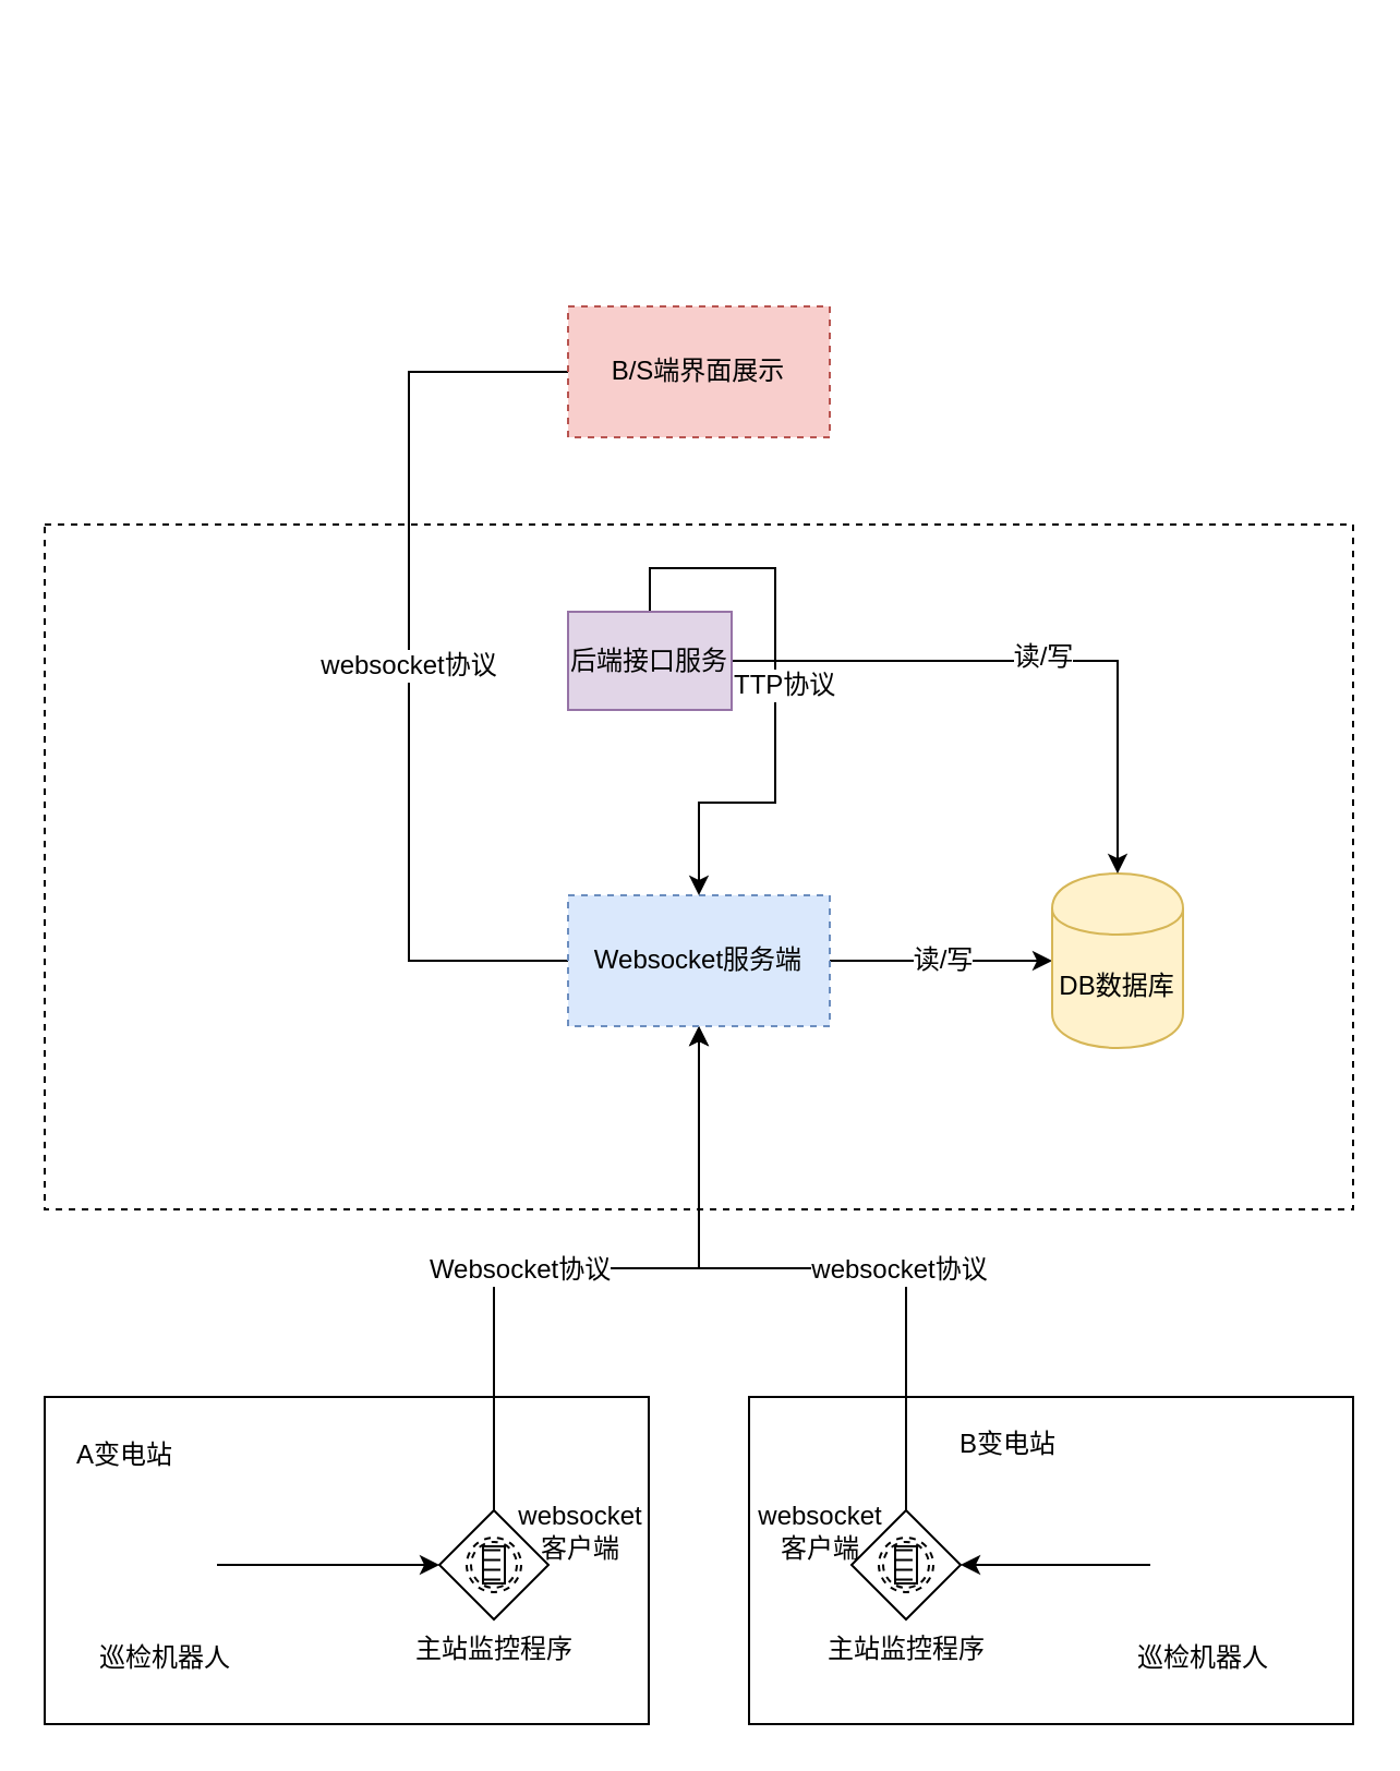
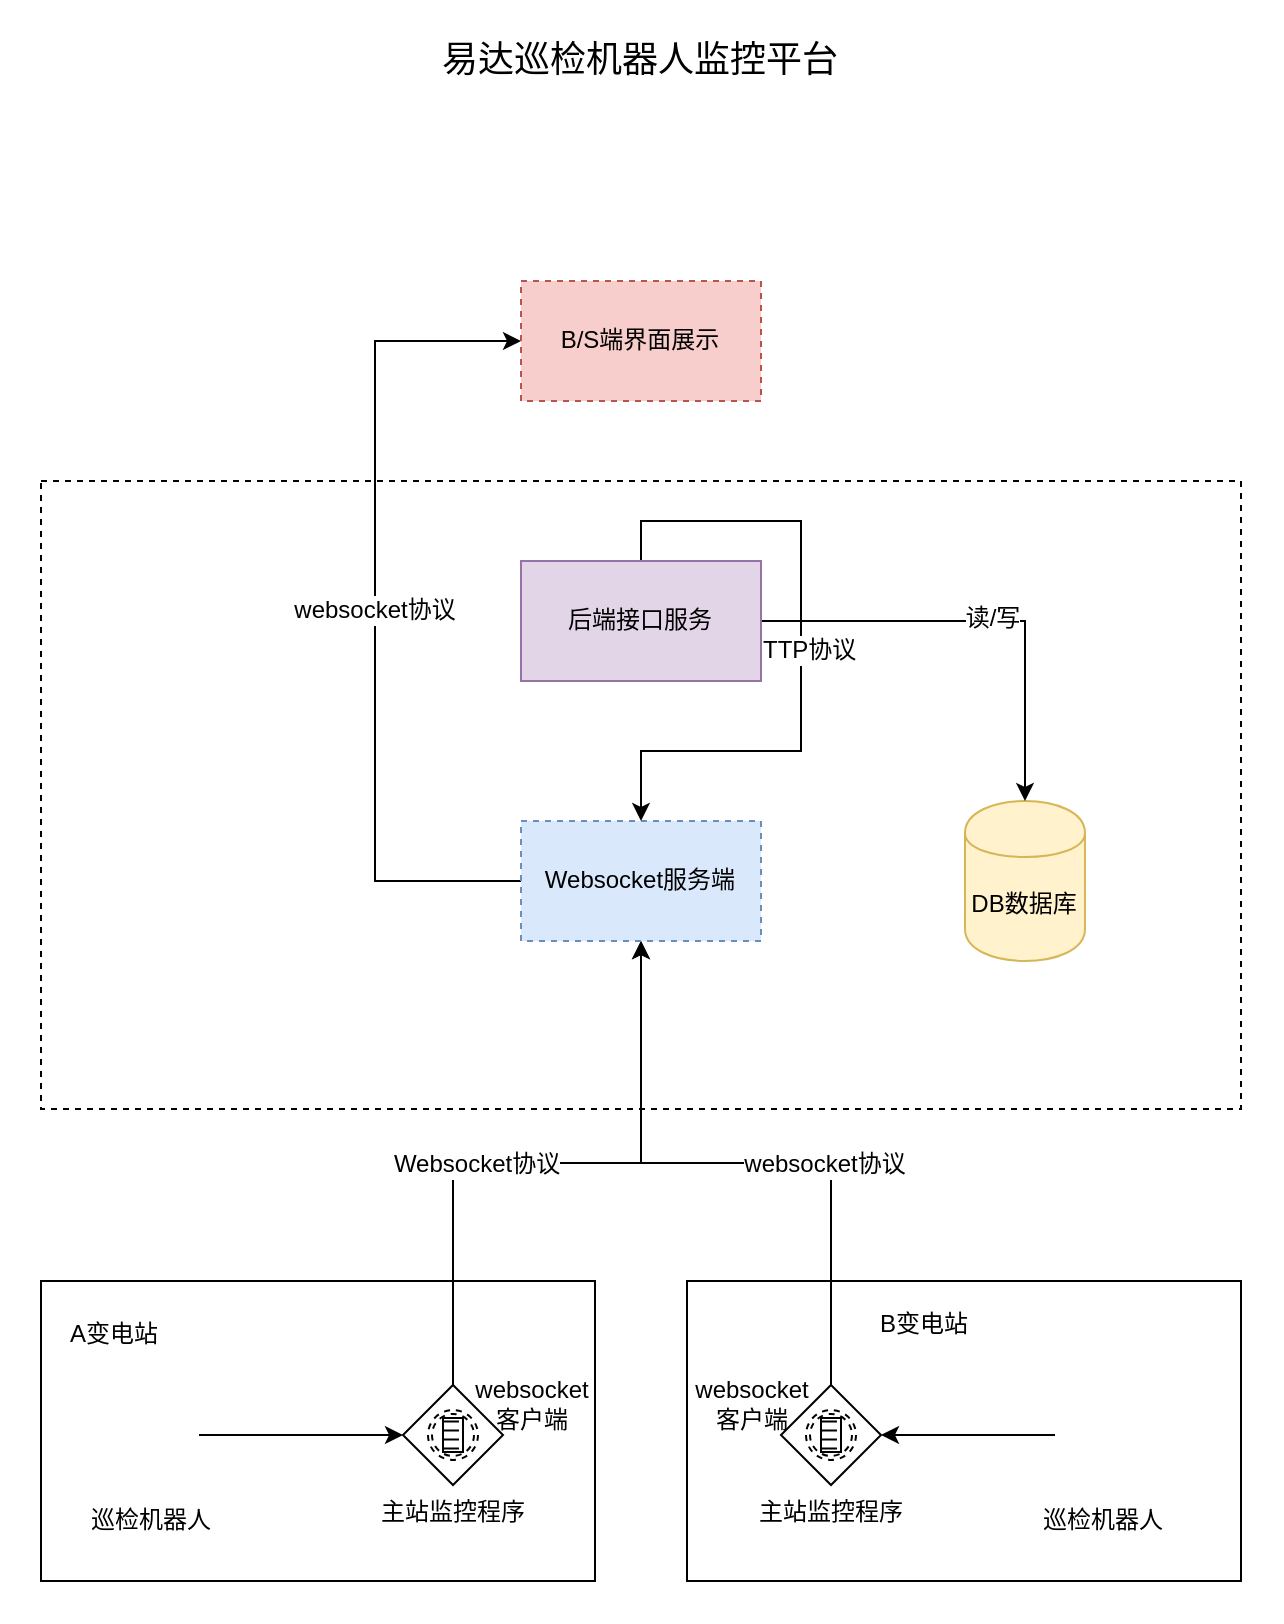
+ <mxCell id="4" value="易达巡检机器人监控平台" style="text;html=1;strokeColor=none;fillColor=none;align=center;verticalAlign=middle;whiteSpace=wrap;rounded=0;dashed=1;fontSize=18;" vertex="1" parent="1"><mxGeometry x="205" y="20" width="230" height="20" as="geometry" /></mxCell>
- <mxCell id="20" value="websocket协议" style="edgeStyle=orthogonalEdgeStyle;rounded=0;orthogonalLoop=1;jettySize=auto;html=1;exitX=0;exitY=0.5;exitDx=0;exitDy=0;entryX=0;entryY=0.5;entryDx=0;entryDy=0;fontSize=12;endArrow=none;" edge="1" parent="1" source="21" target="27"><mxGeometry relative="1" as="geometry"><Array as="points"><mxPoint x="187" y="440" /><mxPoint x="187" y="170" /></Array></mxGeometry></mxCell>
+ <mxCell id="20" value="websocket协议" style="edgeStyle=orthogonalEdgeStyle;rounded=0;orthogonalLoop=1;jettySize=auto;html=1;exitX=0;exitY=0.5;exitDx=0;exitDy=0;entryX=0;entryY=0.5;entryDx=0;entryDy=0;fontSize=12;" edge="1" parent="1" source="21" target="27"><mxGeometry relative="1" as="geometry"><Array as="points"><mxPoint x="187" y="440" /><mxPoint x="187" y="170" /></Array></mxGeometry></mxCell>
- <mxCell id="26" value="后端接口服务" style="rounded=0;whiteSpace=wrap;html=1;fontSize=12;fillColor=#e1d5e7;strokeColor=#9673a6;" vertex="1" parent="1"><mxGeometry x="260" y="280" width="75" height="45" as="geometry" /></mxCell>
+ <mxCell id="26" value="后端接口服务" style="rounded=0;whiteSpace=wrap;html=1;fontSize=12;fillColor=#e1d5e7;strokeColor=#9673a6;" vertex="1" parent="1"><mxGeometry x="260" y="280" width="120" height="60" as="geometry" /></mxCell>
- <mxCell id="18" style="edgeStyle=orthogonalEdgeStyle;rounded=0;orthogonalLoop=1;jettySize=auto;html=1;exitX=1;exitY=0.5;exitDx=0;exitDy=0;entryX=0;entryY=0.5;entryDx=0;entryDy=0;fontSize=12;" edge="1" parent="1" source="21" target="22"><mxGeometry relative="1" as="geometry" /></mxCell>
- <mxCell id="19" value="读/写" style="text;html=1;align=center;verticalAlign=middle;resizable=0;points=[];;labelBackgroundColor=#ffffff;fontSize=12;" vertex="1" connectable="0" parent="18"><mxGeometry x="-0.009" y="1" relative="1" as="geometry"><mxPoint as="offset" /></mxGeometry></mxCell>
